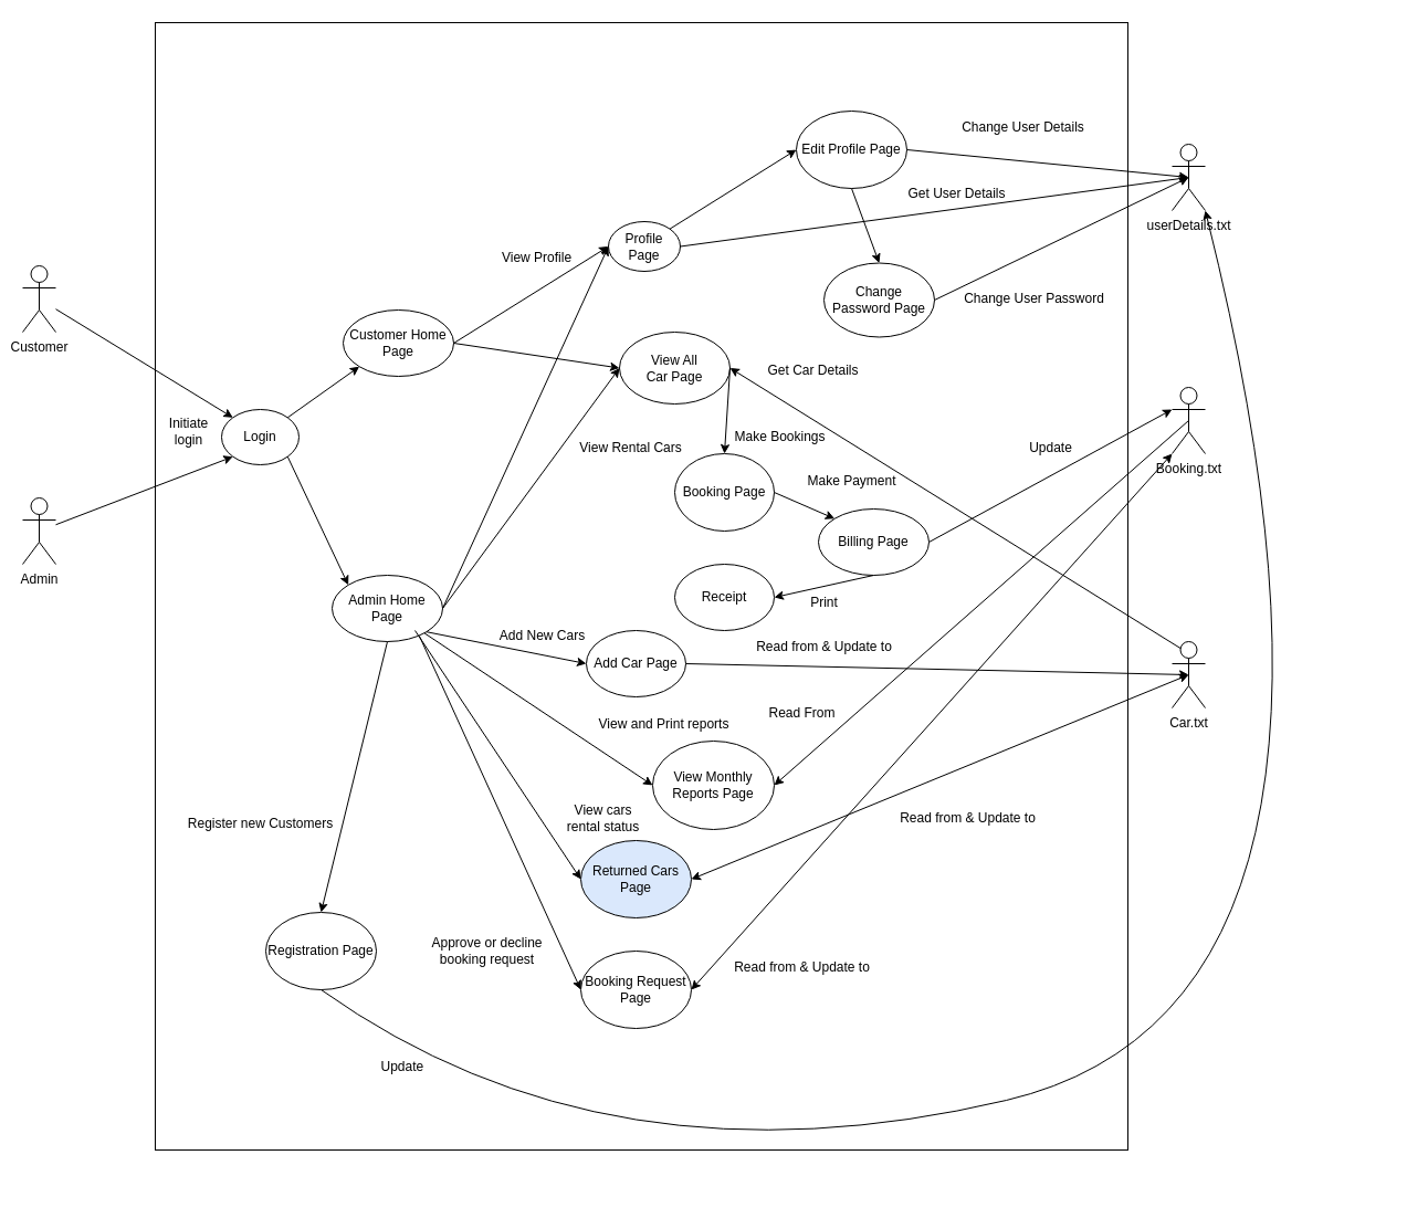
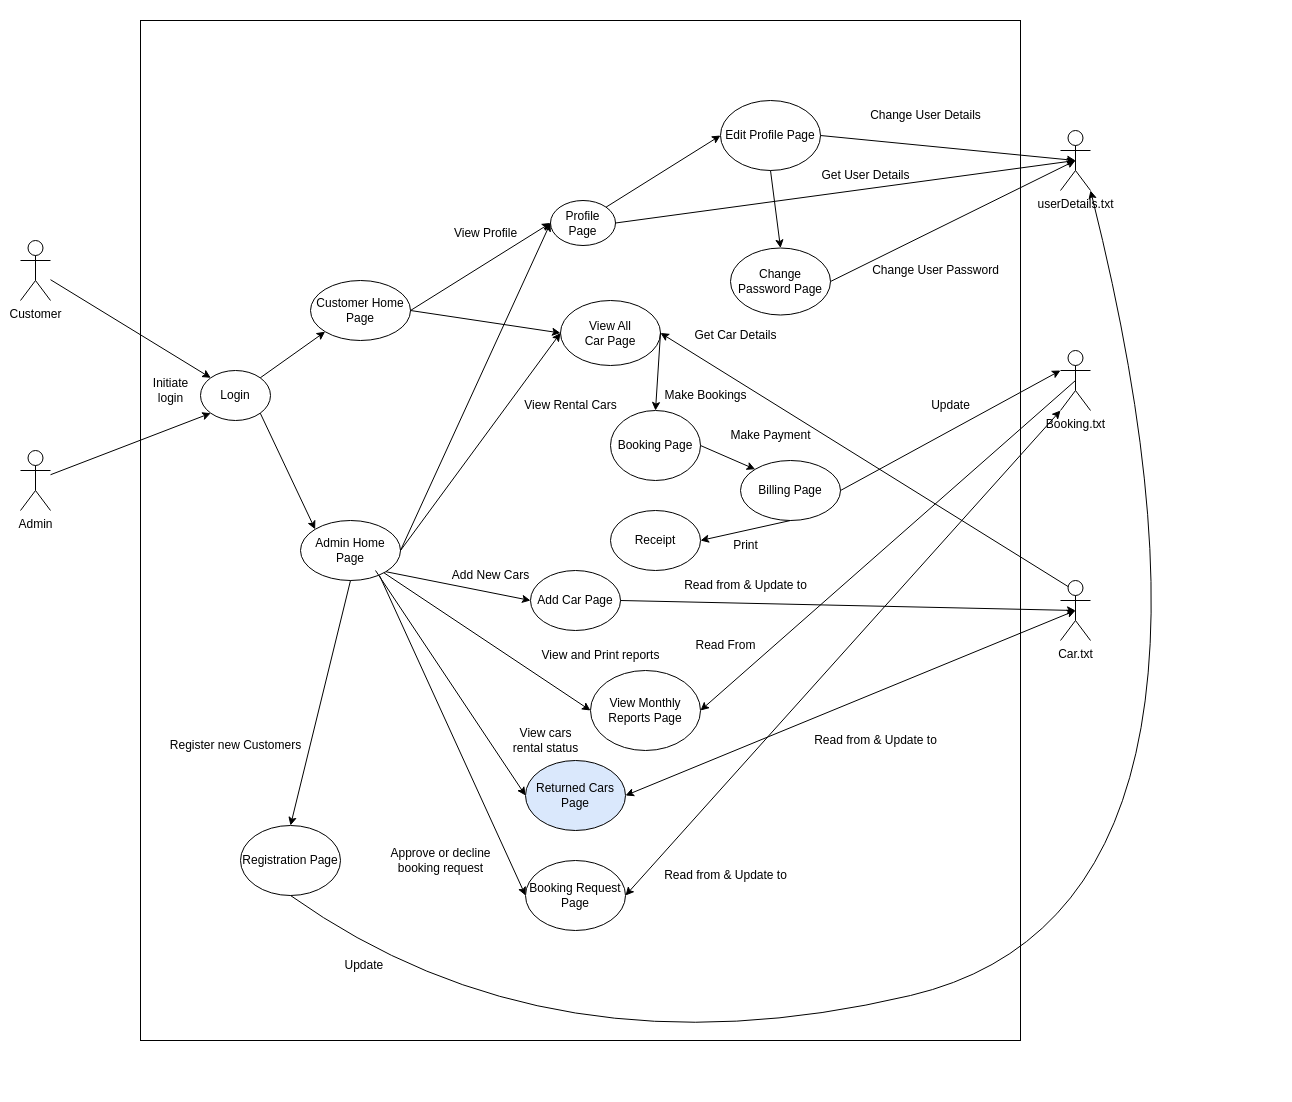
- <mxCell id="26" value="Change Password Page" style="ellipse;whiteSpace=wrap;html=1;" parent="1" vertex="1"><mxGeometry x="745" y="237.5" width="100" height="67" as="geometry" /></mxCell>
+ <mxCell id="26" value="Change Password Page" style="ellipse;whiteSpace=wrap;html=1;" parent="1" vertex="1"><mxGeometry x="730" y="247.5" width="100" height="67" as="geometry" /></mxCell>
